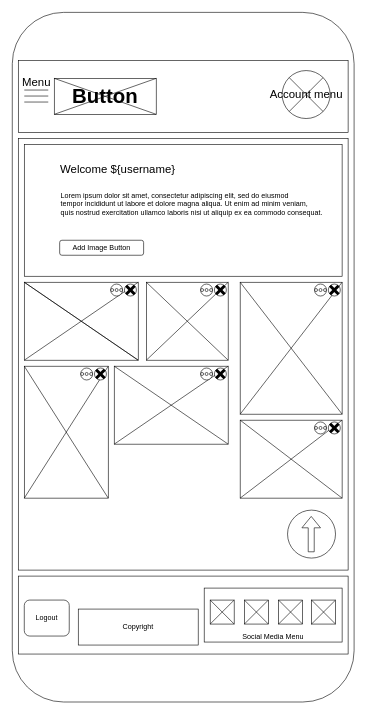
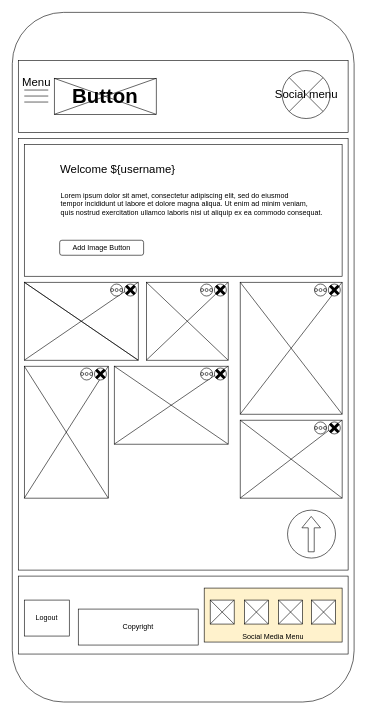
- <mxCell id="37" value="Account menu" style="text;html=1;align=center;verticalAlign=middle;resizable=0;points=[];autosize=1;strokeColor=none;fillColor=none;fontSize=19;" parent="1" vertex="1"><mxGeometry x="440" y="137" width="140" height="40" as="geometry" /></mxCell>
+ <mxCell id="37" value="Social menu" style="text;html=1;align=center;verticalAlign=middle;resizable=0;points=[];autosize=1;strokeColor=none;fillColor=none;fontSize=19;" parent="1" vertex="1"><mxGeometry x="440" y="137" width="140" height="40" as="geometry" /></mxCell>
- <mxCell id="14" value="&lt;br&gt;&lt;br&gt;&lt;br&gt;&lt;br&gt;&lt;br&gt;Social Media Menu" style="rounded=0;whiteSpace=wrap;html=1;" parent="1" vertex="1"><mxGeometry x="340" y="980" width="230" height="90" as="geometry" /></mxCell>
+ <mxCell id="14" value="&lt;br&gt;&lt;br&gt;&lt;br&gt;&lt;br&gt;&lt;br&gt;Social Media Menu" style="rounded=0;whiteSpace=wrap;html=1;fillColor=#fff2cc;" parent="1" vertex="1"><mxGeometry x="340" y="980" width="230" height="90" as="geometry" /></mxCell>
- <mxCell id="28" value="Logout" style="whiteSpace=wrap;html=1;rounded=1;" parent="1" vertex="1"><mxGeometry x="40" y="1000" width="75" height="60" as="geometry" /></mxCell>
+ <mxCell id="28" value="Logout" style="rounded=0;whiteSpace=wrap;html=1;" parent="1" vertex="1"><mxGeometry x="40" y="1000" width="75" height="60" as="geometry" /></mxCell>
